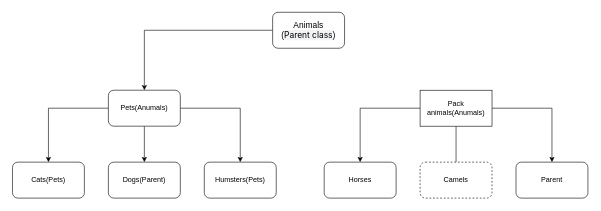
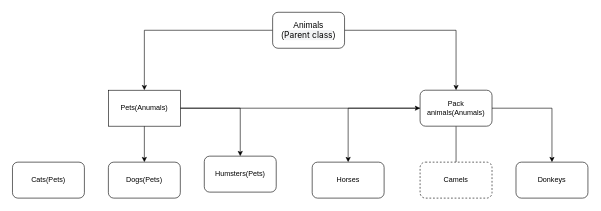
+ <mxCell id="2" style="edgeStyle=orthogonalEdgeStyle;rounded=0;orthogonalLoop=1;jettySize=auto;html=1;entryX=0.5;entryY=0;entryDx=0;entryDy=0;" edge="1" parent="1" source="4" target="12"><mxGeometry relative="1" as="geometry" /></mxCell>
- <mxCell id="8" value="Pets(Anumals)" style="rounded=1;whiteSpace=wrap;html=1;" vertex="1" parent="1"><mxGeometry x="180" y="150" width="120" height="60" as="geometry" /></mxCell>
+ <mxCell id="8" value="Pets(Anumals)" style="whiteSpace=wrap;html=1;rounded=0;" vertex="1" parent="1"><mxGeometry x="180" y="150" width="120" height="60" as="geometry" /></mxCell>
- <mxCell id="12" value="Pack animals(Anumals)" style="whiteSpace=wrap;html=1;rounded=0;" vertex="1" parent="1"><mxGeometry x="700" y="150" width="120" height="60" as="geometry" /></mxCell>
+ <mxCell id="12" value="Pack animals(Anumals)" style="rounded=1;whiteSpace=wrap;html=1;" vertex="1" parent="1"><mxGeometry x="700" y="150" width="120" height="60" as="geometry" /></mxCell>
- <mxCell id="5" style="edgeStyle=orthogonalEdgeStyle;rounded=0;orthogonalLoop=1;jettySize=auto;html=1;entryX=0.5;entryY=0;entryDx=0;entryDy=0;" edge="1" parent="1" source="8" target="14"><mxGeometry relative="1" as="geometry" /></mxCell>
+ <mxCell id="5" style="edgeStyle=orthogonalEdgeStyle;rounded=0;orthogonalLoop=1;jettySize=auto;html=1;" edge="1" parent="1" source="8" target="12"><mxGeometry relative="1" as="geometry" /></mxCell>
- <mxCell id="13" value="Dogs(Parent)" style="rounded=1;whiteSpace=wrap;html=1;" vertex="1" parent="1"><mxGeometry x="180" y="270" width="120" height="60" as="geometry" /></mxCell>
+ <mxCell id="13" value="Dogs(Pets)" style="rounded=1;whiteSpace=wrap;html=1;" vertex="1" parent="1"><mxGeometry x="180" y="270" width="120" height="60" as="geometry" /></mxCell>
- <mxCell id="15" value="Humsters(Pets)" style="rounded=1;whiteSpace=wrap;html=1;" vertex="1" parent="1"><mxGeometry x="340" y="270" width="120" height="60" as="geometry" /></mxCell>
+ <mxCell id="15" value="Humsters(Pets)" style="rounded=1;whiteSpace=wrap;html=1;" vertex="1" parent="1"><mxGeometry x="340" y="260" width="120" height="60" as="geometry" /></mxCell>
- <mxCell id="16" value="Horses" style="rounded=1;whiteSpace=wrap;html=1;" vertex="1" parent="1"><mxGeometry x="540" y="270" width="120" height="60" as="geometry" /></mxCell>
+ <mxCell id="16" value="Horses" style="rounded=1;whiteSpace=wrap;html=1;" vertex="1" parent="1"><mxGeometry x="520" y="270" width="120" height="60" as="geometry" /></mxCell>
- <mxCell id="18" value="Parent" style="rounded=1;whiteSpace=wrap;html=1;" vertex="1" parent="1"><mxGeometry x="860" y="270" width="120" height="60" as="geometry" /></mxCell>
+ <mxCell id="18" value="Donkeys" style="rounded=1;whiteSpace=wrap;html=1;" vertex="1" parent="1"><mxGeometry x="860" y="270" width="120" height="60" as="geometry" /></mxCell>
